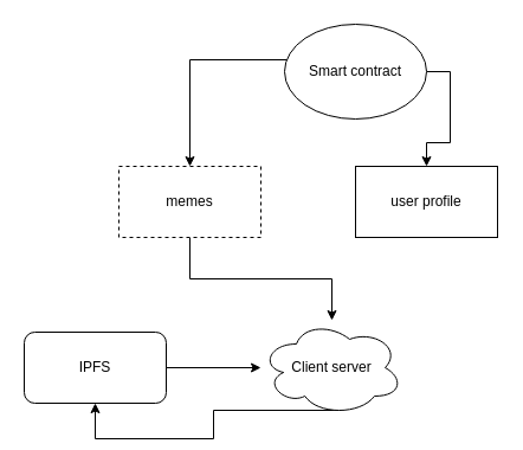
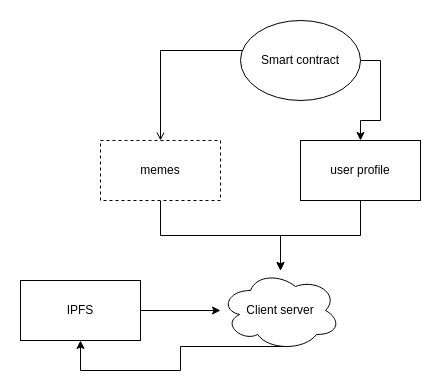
- <mxCell id="7" style="edgeStyle=orthogonalEdgeStyle;rounded=0;orthogonalLoop=1;jettySize=auto;html=1;entryX=0.5;entryY=0;entryDx=0;entryDy=0;" edge="1" parent="1" source="8" target="10"><mxGeometry relative="1" as="geometry"><mxPoint x="160" y="130" as="targetPoint" /><Array as="points"><mxPoint x="160" y="50" /></Array></mxGeometry></mxCell>
+ <mxCell id="7" style="edgeStyle=orthogonalEdgeStyle;rounded=0;orthogonalLoop=1;jettySize=auto;html=1;entryX=0.5;entryY=0;entryDx=0;entryDy=0;endArrow=open;" edge="1" parent="1" source="8" target="10"><mxGeometry relative="1" as="geometry"><mxPoint x="160" y="130" as="targetPoint" /><Array as="points"><mxPoint x="160" y="50" /></Array></mxGeometry></mxCell>
+ <mxCell id="11" style="edgeStyle=orthogonalEdgeStyle;rounded=0;orthogonalLoop=1;jettySize=auto;html=1;" edge="1" parent="1" source="12" target="5"><mxGeometry relative="1" as="geometry" /></mxCell>
- <mxCell id="3" value="IPFS" style="whiteSpace=wrap;html=1;rounded=1;" vertex="1" parent="1"><mxGeometry x="20" y="280" width="120" height="60" as="geometry" /></mxCell>
+ <mxCell id="3" value="IPFS" style="rounded=0;whiteSpace=wrap;html=1;" vertex="1" parent="1"><mxGeometry x="20" y="280" width="120" height="60" as="geometry" /></mxCell>
